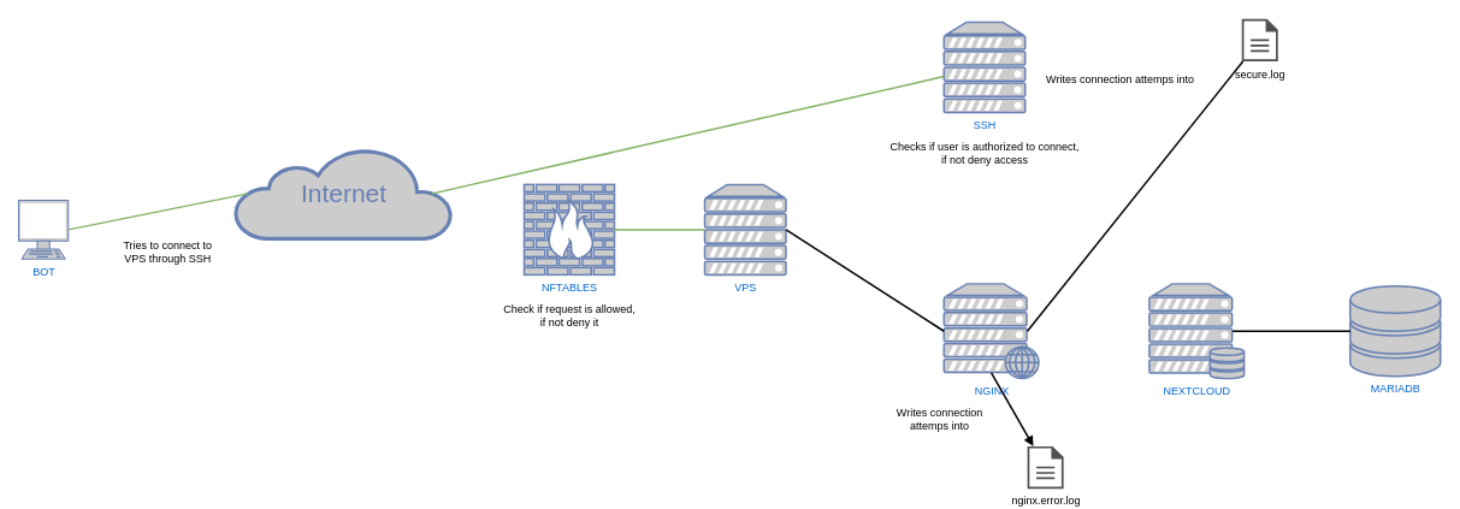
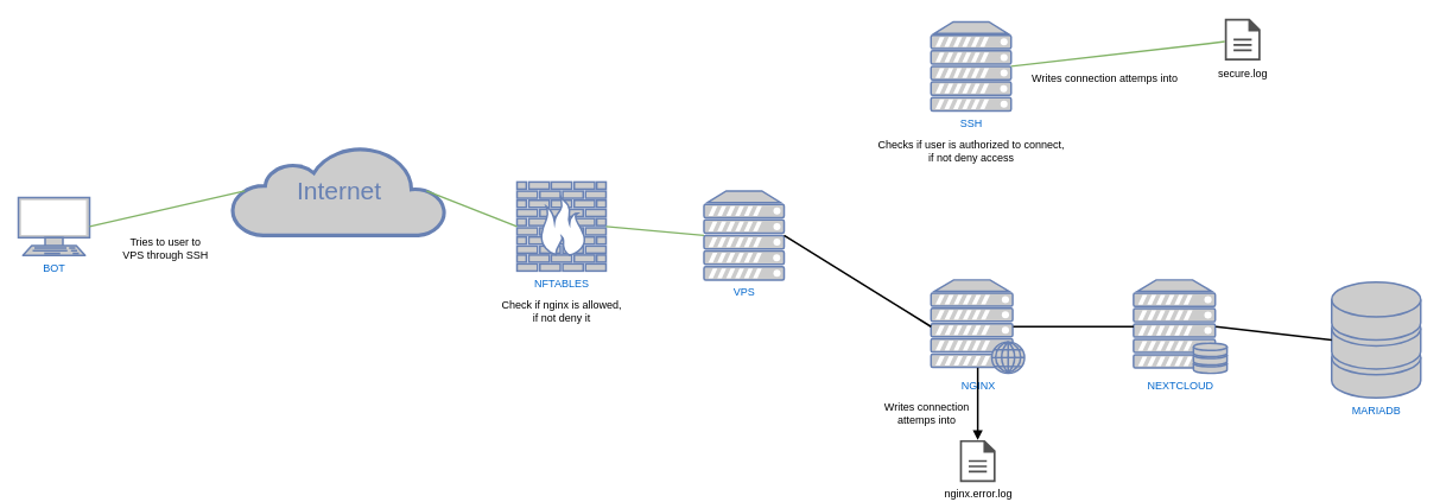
+ <mxCell id="19" value="" style="endArrow=none;html=1;rounded=0;strokeWidth=2;exitX=1;exitY=0.5;exitDx=0;exitDy=0;exitPerimeter=0;fillColor=#d5e8d4;strokeColor=#82b366;" edge="1" parent="1" source="6" target="17"><mxGeometry width="50" height="50" relative="1" as="geometry"><mxPoint x="1245" y="286.5" as="sourcePoint" /><mxPoint x="1355" y="106.5" as="targetPoint" /></mxGeometry></mxCell>
- <mxCell id="14" value="" style="endArrow=none;html=1;rounded=0;strokeWidth=2;exitX=0.91;exitY=0.5;exitDx=0;exitDy=0;exitPerimeter=0;fillColor=#d5e8d4;strokeColor=#82b366;" edge="1" parent="1" source="13" target="6"><mxGeometry width="50" height="50" relative="1" as="geometry"><mxPoint x="440" y="244" as="sourcePoint" /><mxPoint x="540" y="334" as="targetPoint" /></mxGeometry></mxCell>
+ <mxCell id="14" value="" style="endArrow=none;html=1;rounded=0;strokeWidth=2;entryX=0;entryY=0.5;entryDx=0;entryDy=0;entryPerimeter=0;exitX=0.91;exitY=0.5;exitDx=0;exitDy=0;exitPerimeter=0;fillColor=#d5e8d4;strokeColor=#82b366;" edge="1" parent="1" source="13" target="2"><mxGeometry width="50" height="50" relative="1" as="geometry"><mxPoint x="440" y="244" as="sourcePoint" /><mxPoint x="540" y="334" as="targetPoint" /></mxGeometry></mxCell>
- <mxCell id="10" value="" style="endArrow=none;html=1;rounded=0;strokeWidth=2;exitX=0.88;exitY=0.5;exitDx=0;exitDy=0;exitPerimeter=0;" edge="1" parent="1" source="4" target="17"><mxGeometry width="50" height="50" relative="1" as="geometry"><mxPoint x="1175" y="154" as="sourcePoint" /><mxPoint x="1415" y="266.5" as="targetPoint" /></mxGeometry></mxCell>
+ <mxCell id="10" value="" style="endArrow=none;html=1;rounded=0;strokeWidth=2;exitX=0.88;exitY=0.5;exitDx=0;exitDy=0;exitPerimeter=0;entryX=0;entryY=0.5;entryDx=0;entryDy=0;entryPerimeter=0;" edge="1" parent="1" source="4" target="5"><mxGeometry width="50" height="50" relative="1" as="geometry"><mxPoint x="1175" y="154" as="sourcePoint" /><mxPoint x="1415" y="266.5" as="targetPoint" /></mxGeometry></mxCell>
- <mxCell id="7" value="BOT" style="fontColor=#0066CC;verticalAlign=top;verticalLabelPosition=bottom;labelPosition=center;align=center;html=1;outlineConnect=0;fillColor=#CCCCCC;strokeColor=#6881B3;gradientColor=none;gradientDirection=north;strokeWidth=2;shape=mxgraph.networks.terminal;" vertex="1" parent="1"><mxGeometry x="20" y="221.5" width="55" height="65" as="geometry" /></mxCell>
+ <mxCell id="7" value="BOT" style="fontColor=#0066CC;verticalAlign=top;verticalLabelPosition=bottom;labelPosition=center;align=center;html=1;outlineConnect=0;fillColor=#CCCCCC;strokeColor=#6881B3;gradientColor=none;gradientDirection=north;strokeWidth=2;shape=mxgraph.networks.terminal;" vertex="1" parent="1"><mxGeometry x="20" y="221.5" width="80" height="65" as="geometry" /></mxCell>
- <mxCell id="3" value="VPS" style="fontColor=#0066CC;verticalAlign=top;verticalLabelPosition=bottom;labelPosition=center;align=center;html=1;outlineConnect=0;fillColor=#CCCCCC;strokeColor=#6881B3;gradientColor=none;gradientDirection=north;strokeWidth=2;shape=mxgraph.networks.server;" vertex="1" parent="1"><mxGeometry x="780" y="204" width="90" height="100" as="geometry" /></mxCell>
+ <mxCell id="3" value="VPS" style="fontColor=#0066CC;verticalAlign=top;verticalLabelPosition=bottom;labelPosition=center;align=center;html=1;outlineConnect=0;fillColor=#CCCCCC;strokeColor=#6881B3;gradientColor=none;gradientDirection=north;strokeWidth=2;shape=mxgraph.networks.server;" vertex="1" parent="1"><mxGeometry x="790" y="214" width="90" height="100" as="geometry" /></mxCell>
- <mxCell id="22" value="Tries to connect to&lt;br&gt;VPS through SSH" style="text;html=1;align=center;verticalAlign=middle;resizable=0;points=[];autosize=1;strokeColor=none;fillColor=none;" vertex="1" parent="1"><mxGeometry x="130" y="264" width="110" height="30" as="geometry" /></mxCell>
+ <mxCell id="22" value="Tries to user to&lt;br&gt;VPS through SSH" style="text;html=1;align=center;verticalAlign=middle;resizable=0;points=[];autosize=1;strokeColor=none;fillColor=none;" vertex="1" parent="1"><mxGeometry x="130" y="264" width="110" height="30" as="geometry" /></mxCell>
- <mxCell id="23" value="Check if request is allowed,&lt;br&gt;if not deny it" style="text;html=1;align=center;verticalAlign=middle;resizable=0;points=[];autosize=1;strokeColor=none;fillColor=none;" vertex="1" parent="1"><mxGeometry x="550" y="334" width="160" height="30" as="geometry" /></mxCell>
+ <mxCell id="23" value="Check if nginx is allowed,&lt;br&gt;if not deny it" style="text;html=1;align=center;verticalAlign=middle;resizable=0;points=[];autosize=1;strokeColor=none;fillColor=none;" vertex="1" parent="1"><mxGeometry x="550" y="334" width="160" height="30" as="geometry" /></mxCell>
- <mxCell id="8" value="MARIADB" style="fontColor=#0066CC;verticalAlign=top;verticalLabelPosition=bottom;labelPosition=center;align=center;html=1;outlineConnect=0;fillColor=#CCCCCC;strokeColor=#6881B3;gradientColor=none;gradientDirection=north;strokeWidth=2;shape=mxgraph.networks.storage;" vertex="1" parent="1"><mxGeometry x="1495" y="316.5" width="100" height="100" as="geometry" /></mxCell>
+ <mxCell id="8" value="MARIADB" style="fontColor=#0066CC;verticalAlign=top;verticalLabelPosition=bottom;labelPosition=center;align=center;html=1;outlineConnect=0;fillColor=#CCCCCC;strokeColor=#6881B3;gradientColor=none;gradientDirection=north;strokeWidth=2;shape=mxgraph.networks.storage;" vertex="1" parent="1"><mxGeometry x="1495" y="316.5" width="100" height="130" as="geometry" /></mxCell>
- <mxCell id="16" value="nginx.error.log" style="sketch=0;pointerEvents=1;shadow=0;dashed=0;html=1;strokeColor=none;fillColor=#505050;labelPosition=center;verticalLabelPosition=bottom;verticalAlign=top;outlineConnect=0;align=center;shape=mxgraph.office.concepts.document;" vertex="1" parent="1"><mxGeometry x="1137.5" y="494" width="40" height="47" as="geometry" /></mxCell>
+ <mxCell id="16" value="nginx.error.log" style="sketch=0;pointerEvents=1;shadow=0;dashed=0;html=1;strokeColor=none;fillColor=#505050;labelPosition=center;verticalLabelPosition=bottom;verticalAlign=top;outlineConnect=0;align=center;shape=mxgraph.office.concepts.document;" vertex="1" parent="1"><mxGeometry x="1077.5" y="494" width="40" height="47" as="geometry" /></mxCell>
